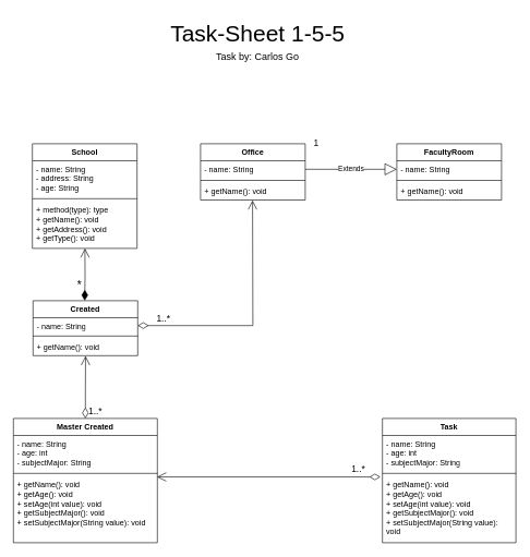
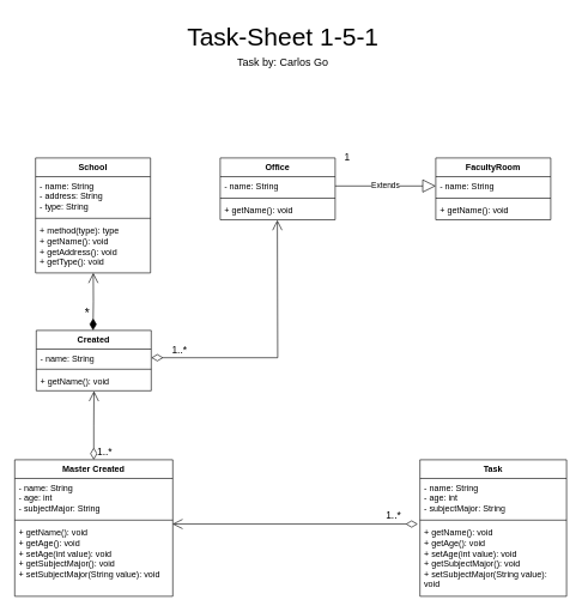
- <mxCell id="32" value="&lt;font style=&quot;font-size: 35px;&quot;&gt;Task-Sheet 1-5-5&lt;/font&gt;" style="text;html=1;align=center;verticalAlign=middle;resizable=0;points=[];autosize=1;strokeColor=none;fillColor=none;" vertex="1" parent="1"><mxGeometry x="248" y="20" width="290" height="60" as="geometry" /></mxCell>
+ <mxCell id="32" value="&lt;font style=&quot;font-size: 35px;&quot;&gt;Task-Sheet 1-5-1&lt;/font&gt;" style="text;html=1;align=center;verticalAlign=middle;resizable=0;points=[];autosize=1;strokeColor=none;fillColor=none;" vertex="1" parent="1"><mxGeometry x="248" y="20" width="290" height="60" as="geometry" /></mxCell>
- <mxCell id="19" value="- name: String&lt;div&gt;- address: String&lt;/div&gt;&lt;div&gt;- age: String&lt;/div&gt;" style="text;strokeColor=none;fillColor=none;align=left;verticalAlign=top;spacingLeft=4;spacingRight=4;overflow=hidden;rotatable=0;points=[[0,0.5],[1,0.5]];portConstraint=eastwest;whiteSpace=wrap;html=1;" parent="18" vertex="1"><mxGeometry y="26" width="160" height="54" as="geometry" /></mxCell>
+ <mxCell id="19" value="- name: String&lt;div&gt;- address: String&lt;/div&gt;&lt;div&gt;- type: String&lt;/div&gt;" style="text;strokeColor=none;fillColor=none;align=left;verticalAlign=top;spacingLeft=4;spacingRight=4;overflow=hidden;rotatable=0;points=[[0,0.5],[1,0.5]];portConstraint=eastwest;whiteSpace=wrap;html=1;" parent="18" vertex="1"><mxGeometry y="26" width="160" height="54" as="geometry" /></mxCell>
